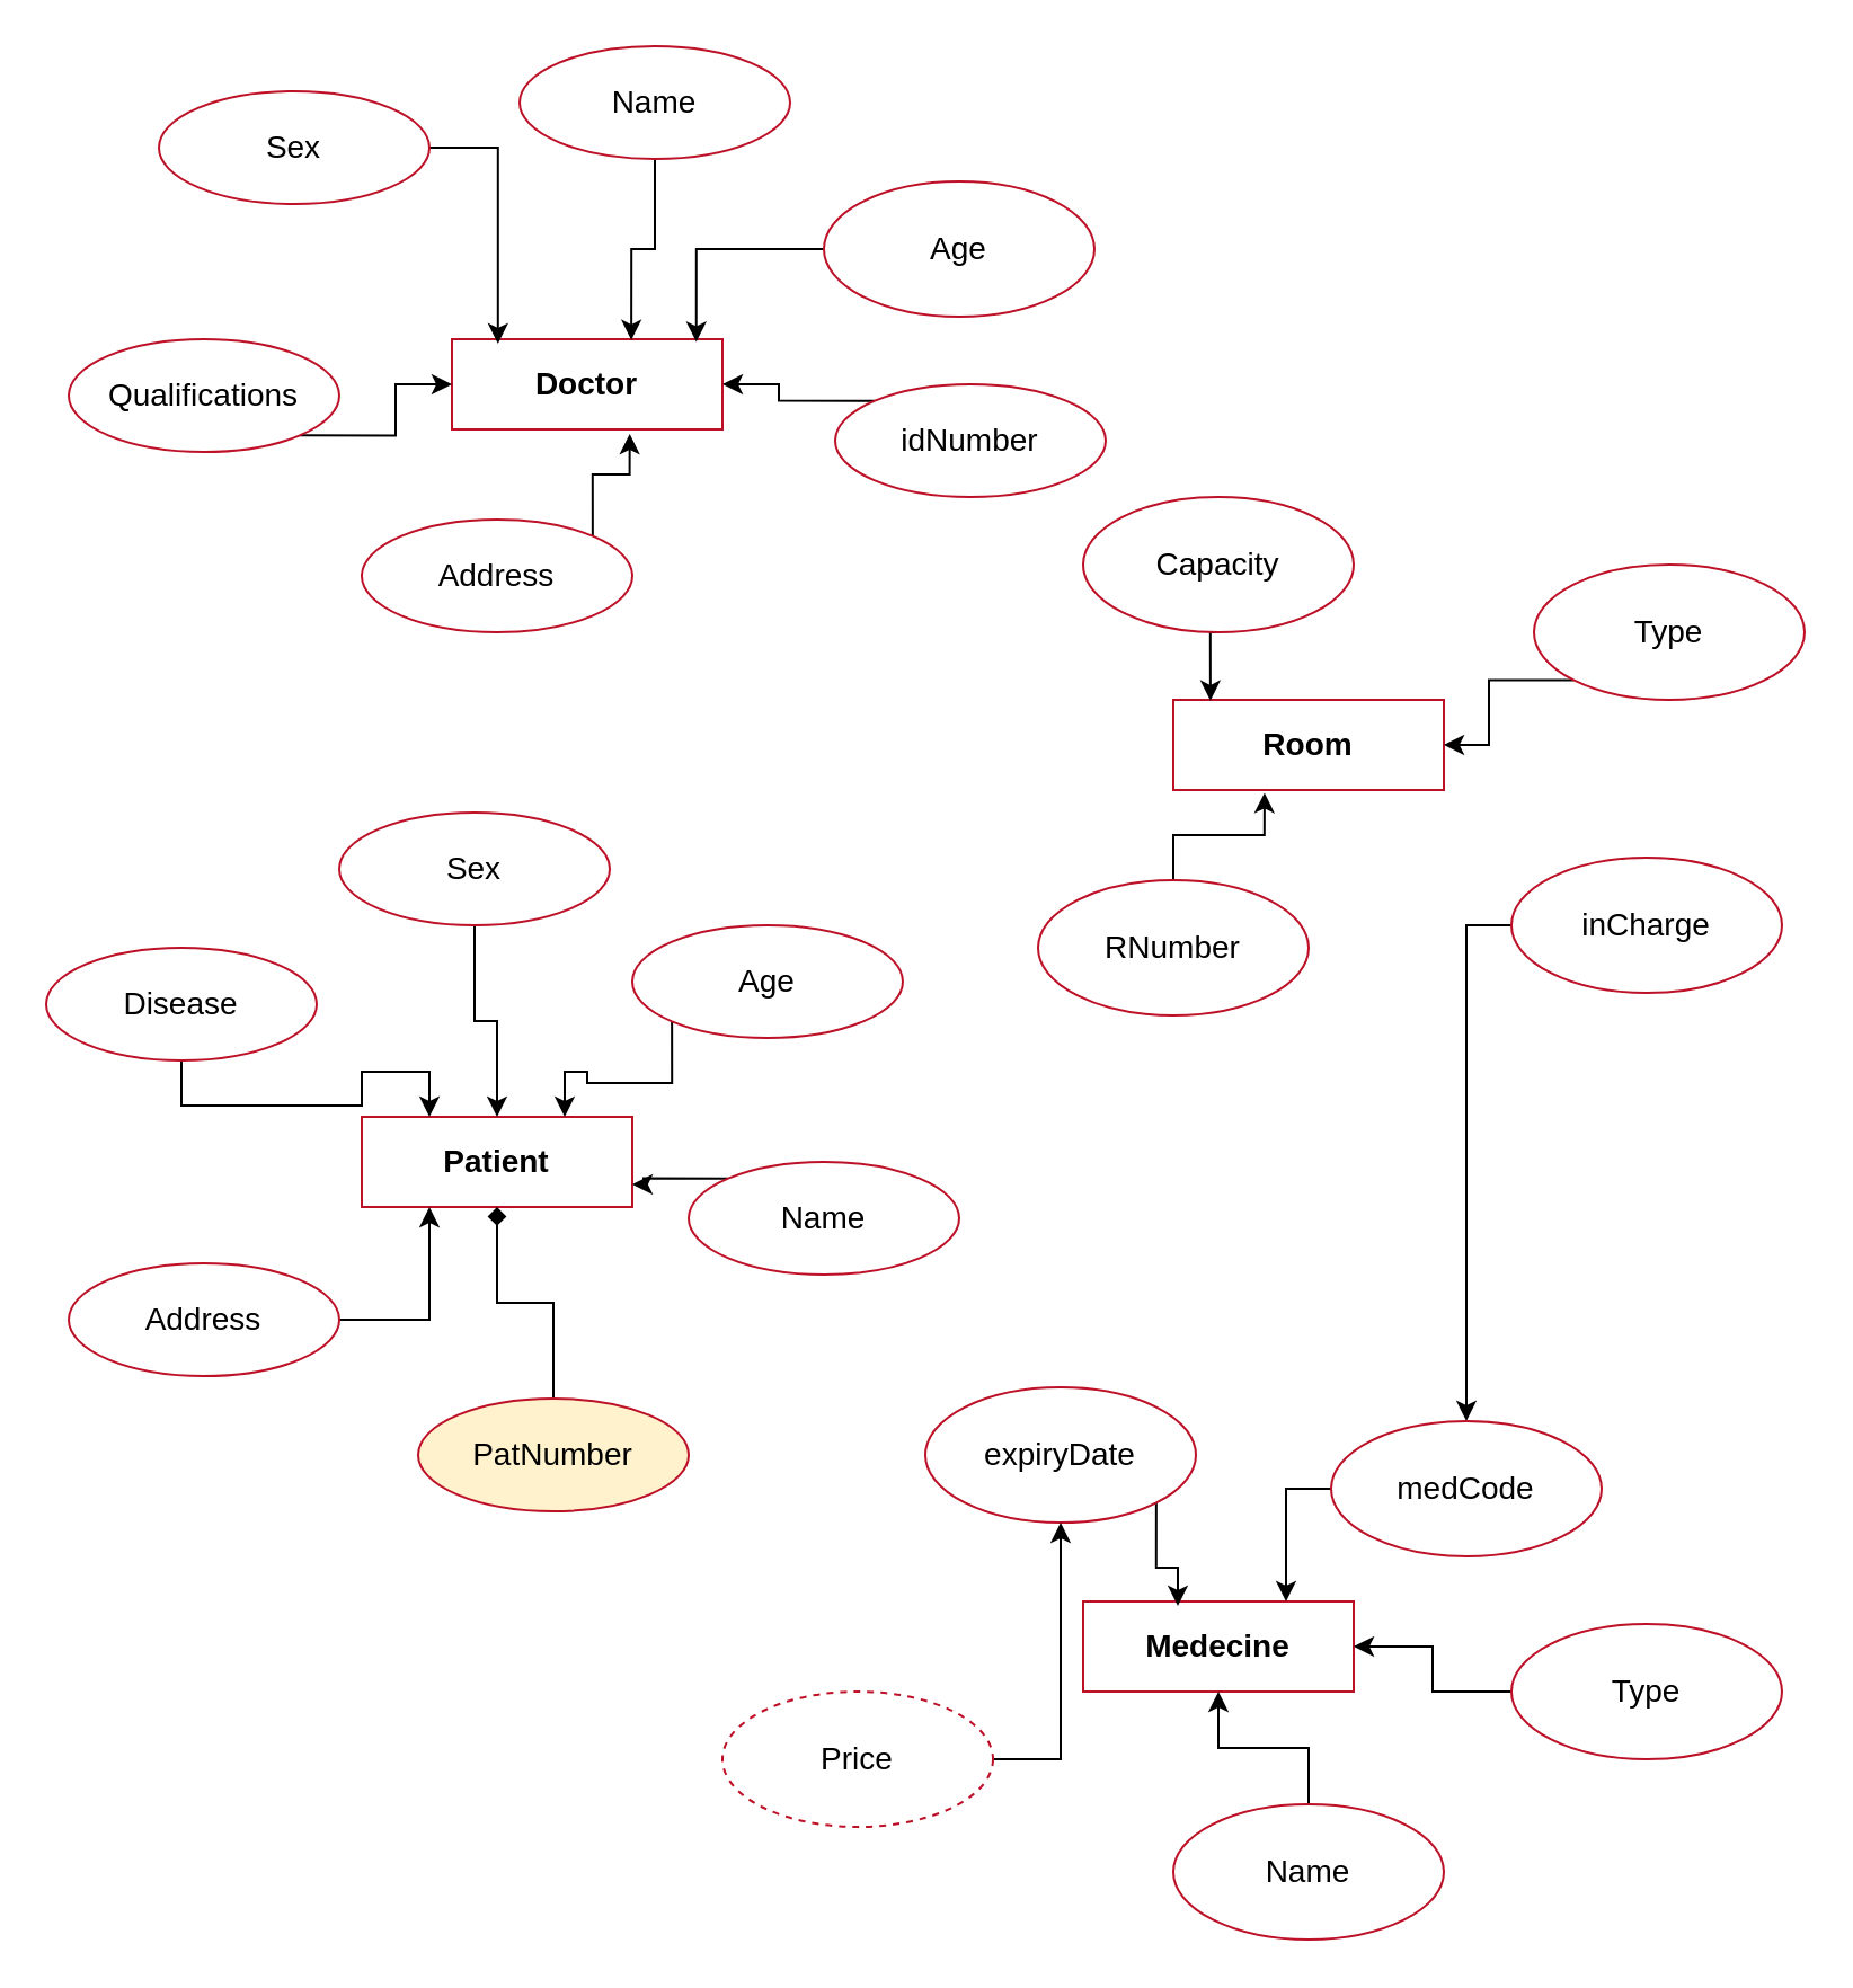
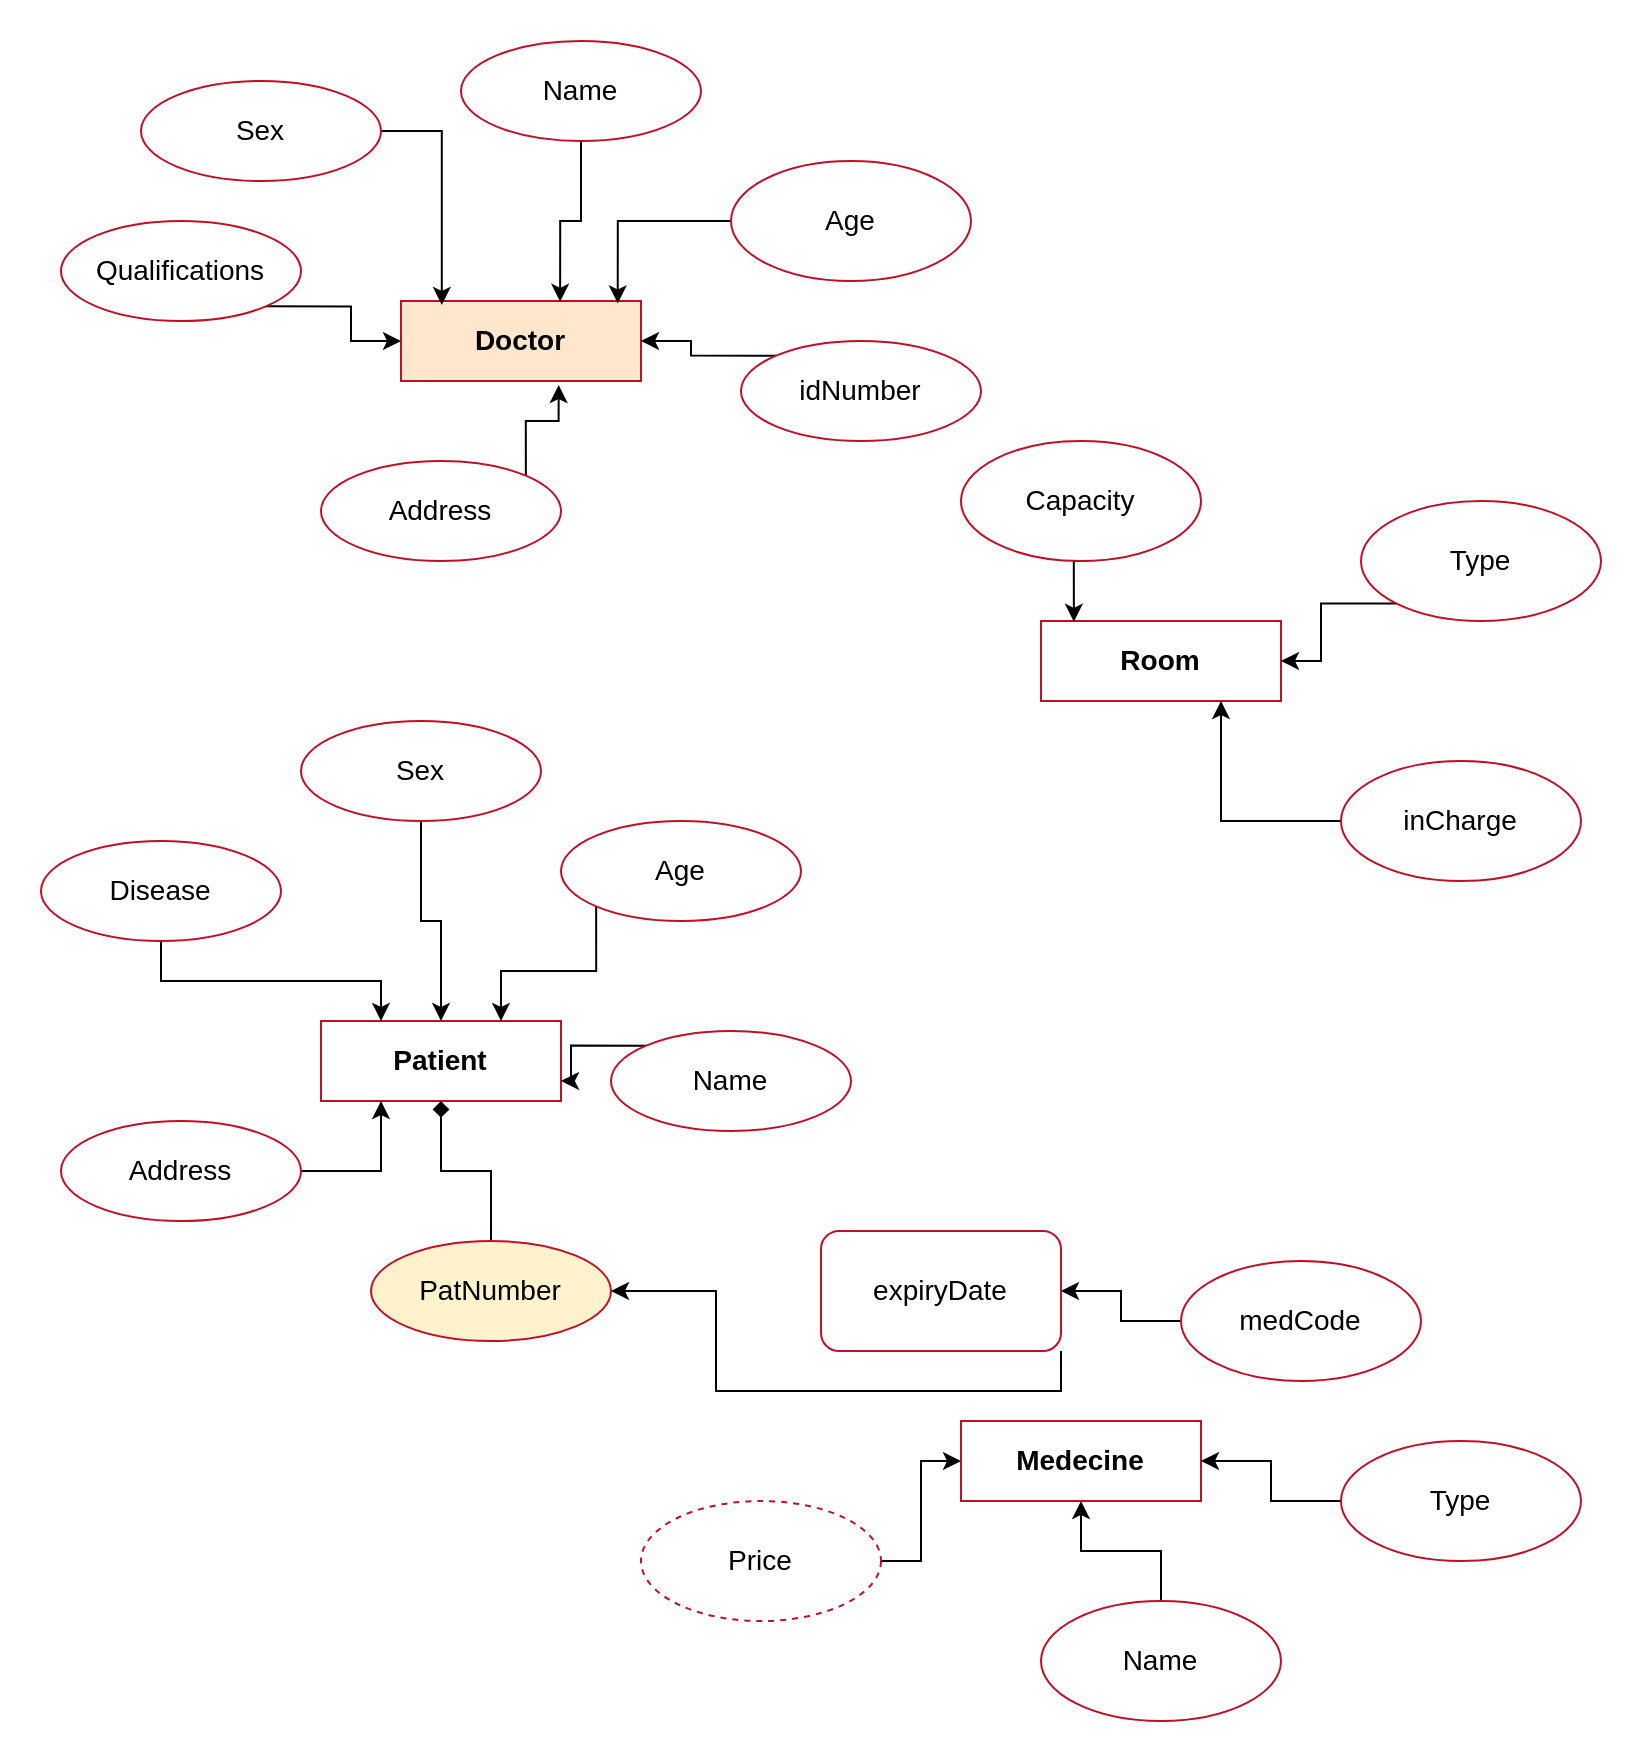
- <mxCell id="2" value="&lt;b&gt;&lt;font style=&quot;font-size: 14px&quot;&gt;Doctor&lt;/font&gt;&lt;/b&gt;" style="rounded=0;whiteSpace=wrap;html=1;strokeColor=#BD1128;" parent="1" vertex="1"><mxGeometry x="200" y="150" width="120" height="40" as="geometry" /></mxCell>
+ <mxCell id="2" value="&lt;b&gt;&lt;font style=&quot;font-size: 14px&quot;&gt;Doctor&lt;/font&gt;&lt;/b&gt;" style="rounded=0;whiteSpace=wrap;html=1;strokeColor=#BD1128;fillColor=#ffe6cc;" parent="1" vertex="1"><mxGeometry x="200" y="150" width="120" height="40" as="geometry" /></mxCell>
- <mxCell id="9" value="Qualifications" style="ellipse;whiteSpace=wrap;html=1;fontSize=14;strokeColor=#BD1128;" parent="1" vertex="1"><mxGeometry x="30" y="150" width="120" height="50" as="geometry" /></mxCell>
+ <mxCell id="9" value="Qualifications" style="ellipse;whiteSpace=wrap;html=1;fontSize=14;strokeColor=#BD1128;" parent="1" vertex="1"><mxGeometry x="30" y="110" width="120" height="50" as="geometry" /></mxCell>
- <mxCell id="34" style="edgeStyle=orthogonalEdgeStyle;rounded=0;orthogonalLoop=1;jettySize=auto;html=1;exitX=0.5;exitY=0;exitDx=0;exitDy=0;entryX=0.337;entryY=1.03;entryDx=0;entryDy=0;entryPerimeter=0;fontSize=14;" parent="1" source="35" target="4" edge="1"><mxGeometry relative="1" as="geometry" /></mxCell>
- <mxCell id="35" value="RNumber" style="ellipse;whiteSpace=wrap;html=1;fontSize=14;strokeColor=#BD1128;" parent="1" vertex="1"><mxGeometry x="460" y="390" width="120" height="60" as="geometry" /></mxCell>
- <mxCell id="5" value="&lt;b&gt;Patient&lt;/b&gt;" style="rounded=0;whiteSpace=wrap;html=1;fontSize=14;strokeColor=#BD1128;" parent="1" vertex="1"><mxGeometry x="160" y="495" width="120" height="40" as="geometry" /></mxCell>
+ <mxCell id="5" value="&lt;b&gt;Patient&lt;/b&gt;" style="rounded=0;whiteSpace=wrap;html=1;fontSize=14;strokeColor=#BD1128;" parent="1" vertex="1"><mxGeometry x="160" y="510" width="120" height="40" as="geometry" /></mxCell>
- <mxCell id="36" style="edgeStyle=orthogonalEdgeStyle;rounded=0;orthogonalLoop=1;jettySize=auto;html=1;exitX=0;exitY=0.5;exitDx=0;exitDy=0;fontSize=14;" parent="1" source="37" target="43" edge="1"><mxGeometry relative="1" as="geometry" /></mxCell>
+ <mxCell id="36" style="edgeStyle=orthogonalEdgeStyle;rounded=0;orthogonalLoop=1;jettySize=auto;html=1;exitX=0;exitY=0.5;exitDx=0;exitDy=0;entryX=0.75;entryY=1;entryDx=0;entryDy=0;fontSize=14;" parent="1" source="37" target="4" edge="1"><mxGeometry relative="1" as="geometry" /></mxCell>
- <mxCell id="45" value="expiryDate" style="ellipse;whiteSpace=wrap;html=1;fontSize=14;strokeColor=#BD1128;" parent="1" vertex="1"><mxGeometry x="410" y="615" width="120" height="60" as="geometry" /></mxCell>
+ <mxCell id="45" value="expiryDate" style="whiteSpace=wrap;html=1;fontSize=14;strokeColor=#BD1128;rounded=1;" parent="1" vertex="1"><mxGeometry x="410" y="615" width="120" height="60" as="geometry" /></mxCell>
- <mxCell id="44" style="edgeStyle=orthogonalEdgeStyle;rounded=0;orthogonalLoop=1;jettySize=auto;html=1;exitX=1;exitY=1;exitDx=0;exitDy=0;entryX=0.35;entryY=0.05;entryDx=0;entryDy=0;entryPerimeter=0;fontSize=14;" parent="1" source="45" target="3" edge="1"><mxGeometry relative="1" as="geometry" /></mxCell>
+ <mxCell id="44" style="edgeStyle=orthogonalEdgeStyle;rounded=0;orthogonalLoop=1;jettySize=auto;html=1;exitX=1;exitY=1;exitDx=0;exitDy=0;fontSize=14;" parent="1" source="45" target="25" edge="1"><mxGeometry relative="1" as="geometry" /></mxCell>
- <mxCell id="42" style="edgeStyle=orthogonalEdgeStyle;rounded=0;orthogonalLoop=1;jettySize=auto;html=1;exitX=0;exitY=0.5;exitDx=0;exitDy=0;entryX=0.75;entryY=0;entryDx=0;entryDy=0;fontSize=14;" parent="1" source="43" target="3" edge="1"><mxGeometry relative="1" as="geometry" /></mxCell>
+ <mxCell id="42" style="edgeStyle=orthogonalEdgeStyle;rounded=0;orthogonalLoop=1;jettySize=auto;html=1;exitX=0;exitY=0.5;exitDx=0;exitDy=0;fontSize=14;" parent="1" source="43" target="45" edge="1"><mxGeometry relative="1" as="geometry" /></mxCell>
- <mxCell id="46" style="edgeStyle=orthogonalEdgeStyle;rounded=0;orthogonalLoop=1;jettySize=auto;html=1;exitX=1;exitY=0.5;exitDx=0;exitDy=0;fontSize=14;" parent="1" source="47" target="45" edge="1"><mxGeometry relative="1" as="geometry" /></mxCell>
+ <mxCell id="46" style="edgeStyle=orthogonalEdgeStyle;rounded=0;orthogonalLoop=1;jettySize=auto;html=1;exitX=1;exitY=0.5;exitDx=0;exitDy=0;entryX=0;entryY=0.5;entryDx=0;entryDy=0;fontSize=14;" parent="1" source="47" target="3" edge="1"><mxGeometry relative="1" as="geometry" /></mxCell>
